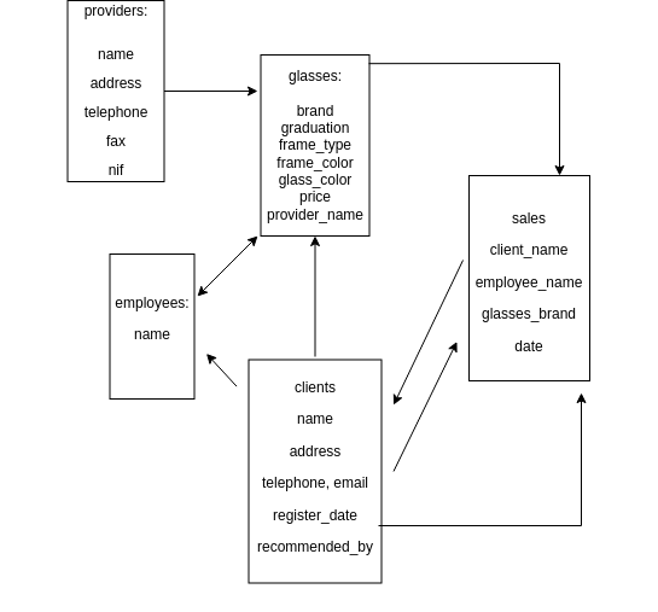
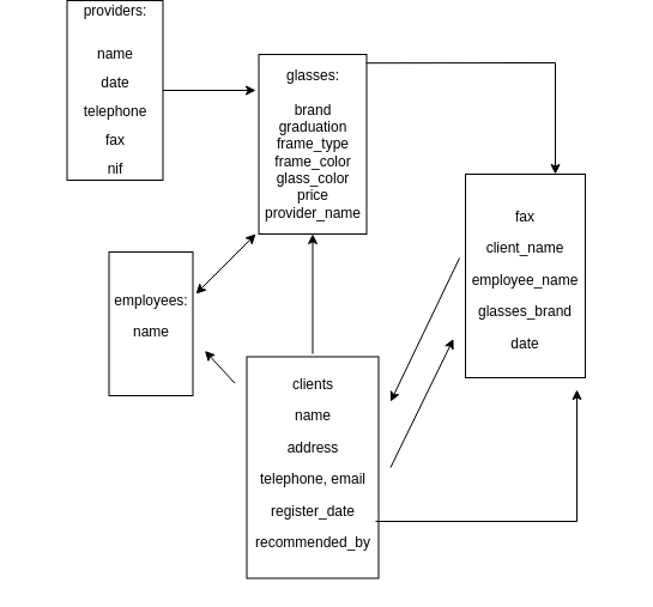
- <mxCell id="7" value="&lt;div style=&quot;line-height: 100%;&quot;&gt;providers:&lt;br&gt;&lt;br&gt;&lt;p data-pm-slice=&quot;1 1 []&quot;&gt;name&lt;/p&gt;&lt;p&gt;address&lt;/p&gt;&lt;p&gt;telephone&lt;/p&gt;&lt;p&gt;fax&lt;/p&gt;&lt;p&gt;&lt;span style=&quot;background-color: transparent; color: light-dark(rgb(0, 0, 0), rgb(255, 255, 255));&quot;&gt;nif&lt;/span&gt;&lt;/p&gt;&lt;/div&gt;" style="text;strokeColor=none;align=center;fillColor=none;html=1;verticalAlign=middle;whiteSpace=wrap;rounded=0;" vertex="1" parent="1"><mxGeometry x="65.5" y="50" width="60" height="30" as="geometry" /></mxCell>
+ <mxCell id="7" value="&lt;div style=&quot;line-height: 100%;&quot;&gt;providers:&lt;br&gt;&lt;br&gt;&lt;p data-pm-slice=&quot;1 1 []&quot;&gt;name&lt;/p&gt;&lt;p&gt;date&lt;/p&gt;&lt;p&gt;telephone&lt;/p&gt;&lt;p&gt;fax&lt;/p&gt;&lt;p&gt;&lt;span style=&quot;background-color: transparent; color: light-dark(rgb(0, 0, 0), rgb(255, 255, 255));&quot;&gt;nif&lt;/span&gt;&lt;/p&gt;&lt;/div&gt;" style="text;strokeColor=none;align=center;fillColor=none;html=1;verticalAlign=middle;whiteSpace=wrap;rounded=0;" vertex="1" parent="1"><mxGeometry x="65.5" y="50" width="60" height="30" as="geometry" /></mxCell>
- <mxCell id="11" value="&lt;p data-pm-slice=&quot;1 1 []&quot;&gt;sales&lt;/p&gt;&lt;p&gt;&lt;/p&gt;&lt;p&gt;client_name&lt;/p&gt;&lt;p&gt;employee_name&lt;/p&gt;&lt;p&gt;glasses_brand&lt;/p&gt;&lt;p&gt;date&lt;/p&gt;" style="text;whiteSpace=wrap;html=1;align=center;" vertex="1" parent="1"><mxGeometry x="378" y="140" width="120" height="170" as="geometry" /></mxCell>
+ <mxCell id="11" value="&lt;p data-pm-slice=&quot;1 1 []&quot;&gt;fax&lt;/p&gt;&lt;p&gt;&lt;/p&gt;&lt;p&gt;client_name&lt;/p&gt;&lt;p&gt;employee_name&lt;/p&gt;&lt;p&gt;glasses_brand&lt;/p&gt;&lt;p&gt;date&lt;/p&gt;" style="text;whiteSpace=wrap;html=1;align=center;" vertex="1" parent="1"><mxGeometry x="378" y="140" width="120" height="170" as="geometry" /></mxCell>
